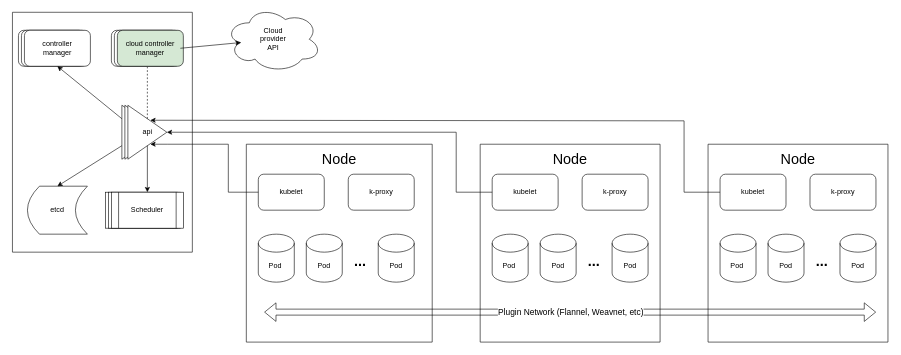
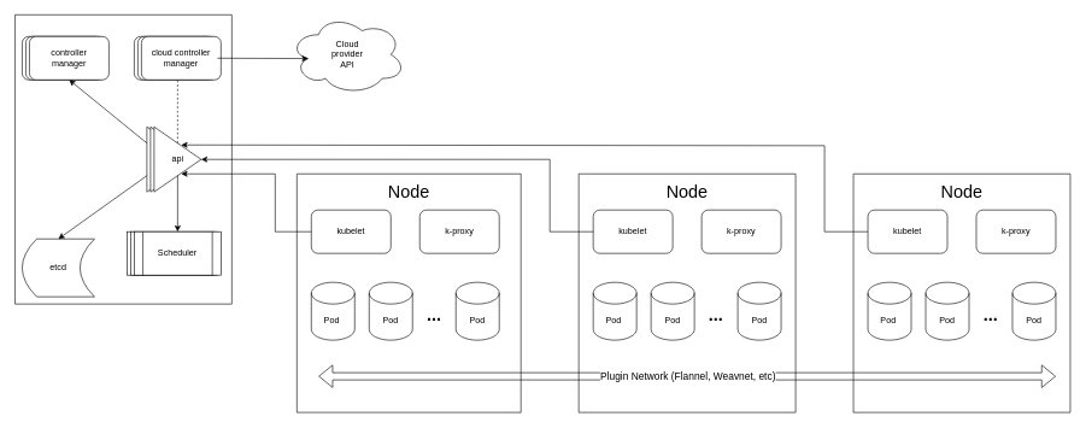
- <mxCell id="28" value="Cloud&lt;br&gt;provider&lt;br&gt;API" style="ellipse;shape=cloud;whiteSpace=wrap;html=1;" vertex="1" parent="1"><mxGeometry x="375" y="10" width="160" height="110" as="geometry" /></mxCell>
+ <mxCell id="28" value="Cloud&lt;br&gt;provider&lt;br&gt;API" style="ellipse;shape=cloud;whiteSpace=wrap;html=1;" vertex="1" parent="1"><mxGeometry x="400" y="20" width="160" height="110" as="geometry" /></mxCell>
- <mxCell id="27" value="cloud controller &lt;br&gt;manager" style="rounded=1;whiteSpace=wrap;html=1;fillColor=#d5e8d4;" vertex="1" parent="10"><mxGeometry x="175" y="30" width="110" height="60" as="geometry" /></mxCell>
+ <mxCell id="27" value="cloud controller &lt;br&gt;manager" style="rounded=1;whiteSpace=wrap;html=1;" vertex="1" parent="10"><mxGeometry x="175" y="30" width="110" height="60" as="geometry" /></mxCell>
- <mxCell id="18" value="etcd" style="shape=dataStorage;whiteSpace=wrap;html=1;fixedSize=1;" vertex="1" parent="10"><mxGeometry x="25" y="290" width="100" height="80" as="geometry" /></mxCell>
+ <mxCell id="18" value="etcd" style="shape=dataStorage;whiteSpace=wrap;html=1;fixedSize=1;" vertex="1" parent="10"><mxGeometry x="10" y="310" width="100" height="80" as="geometry" /></mxCell>
